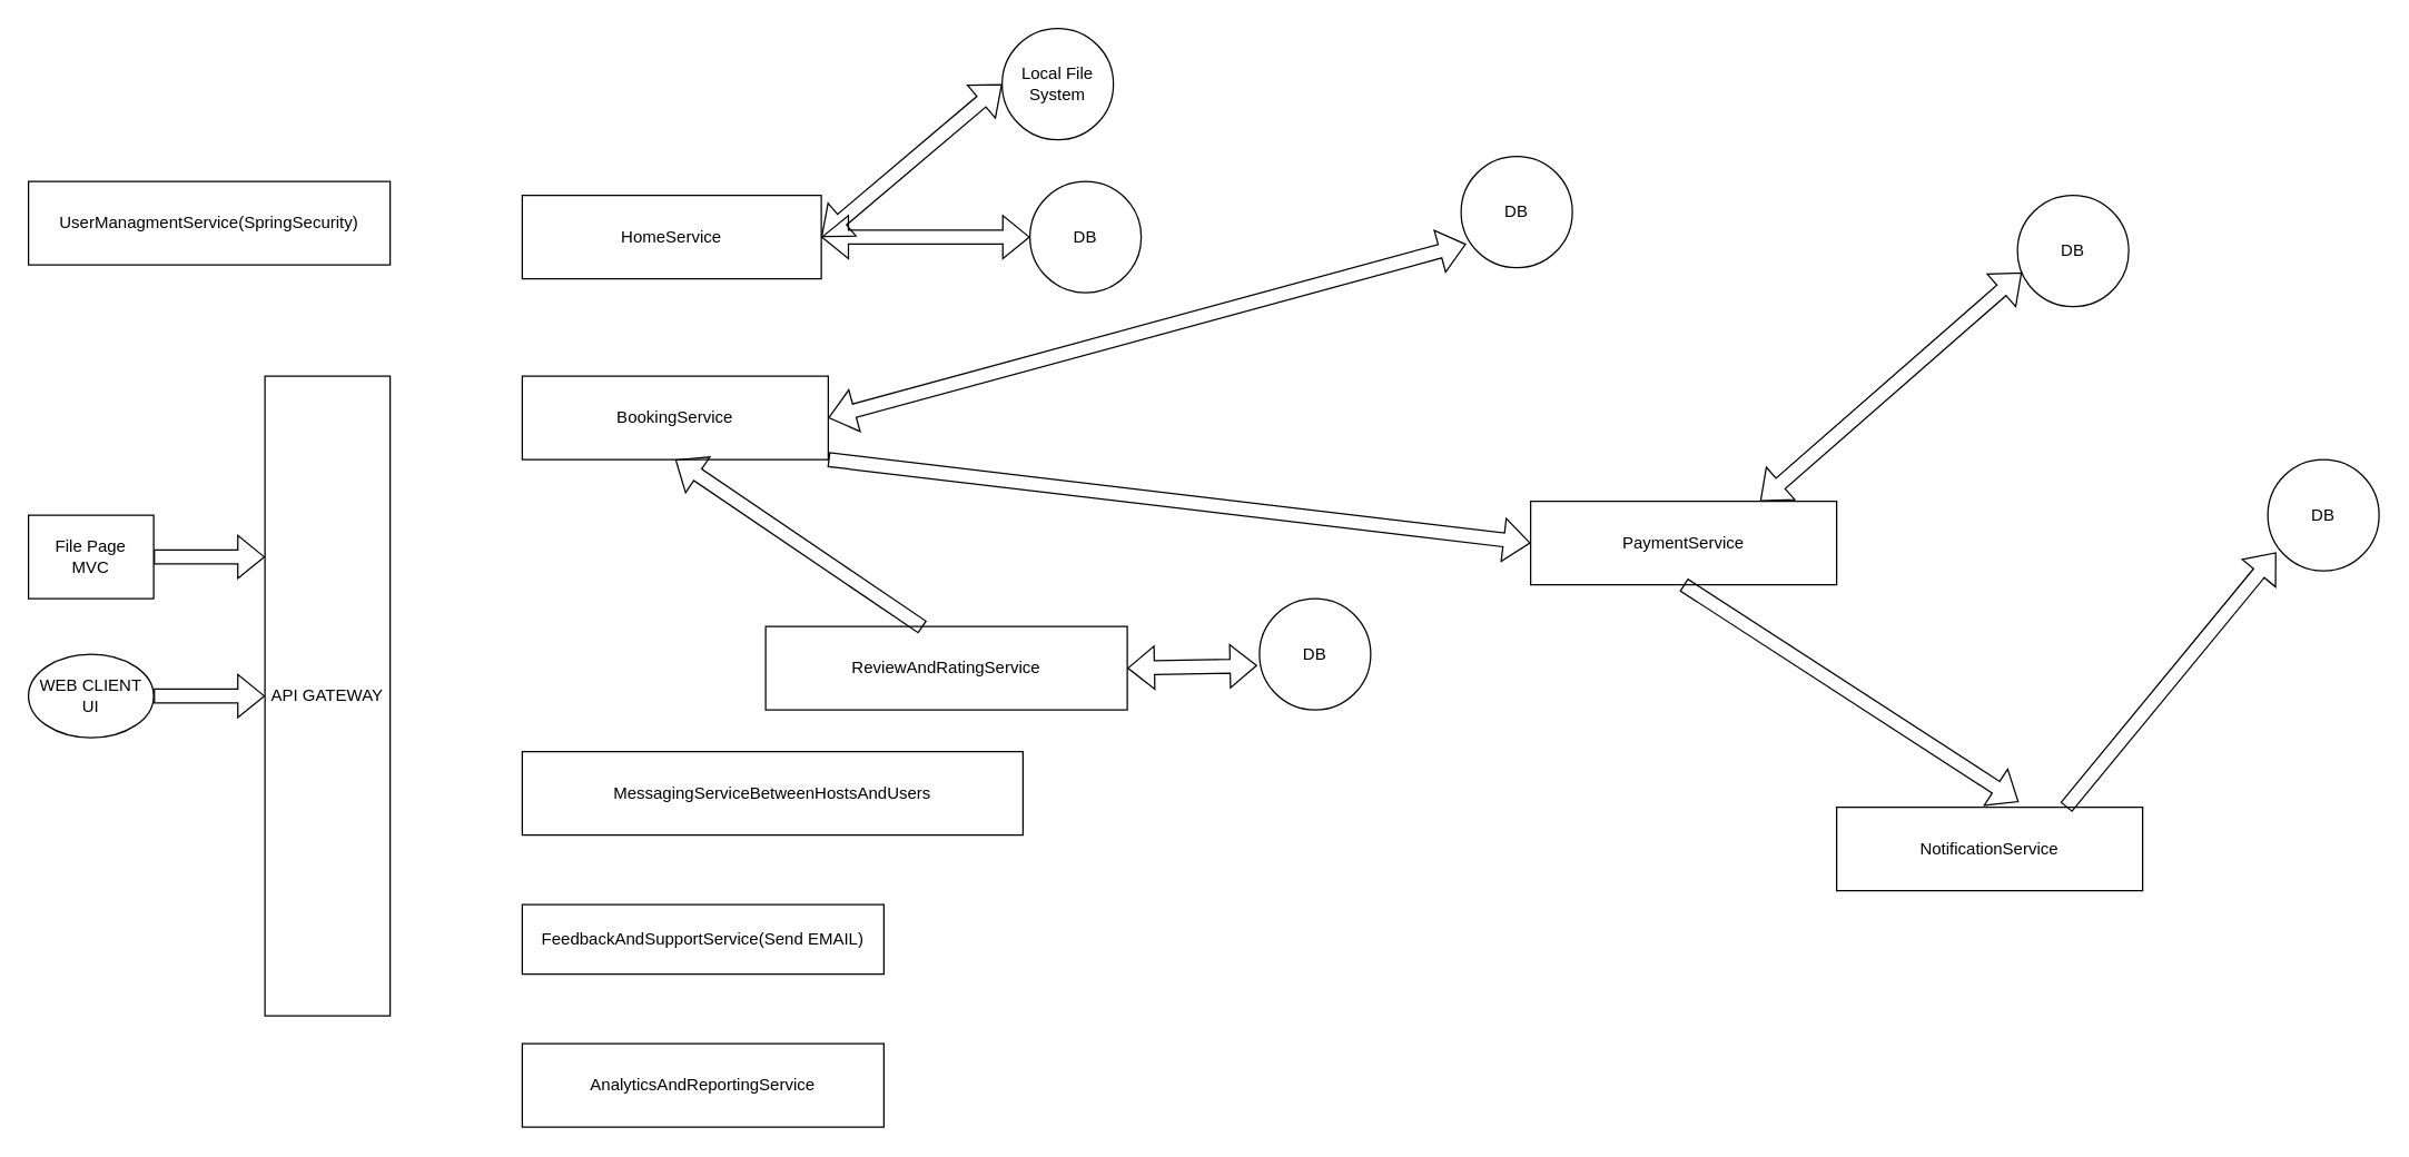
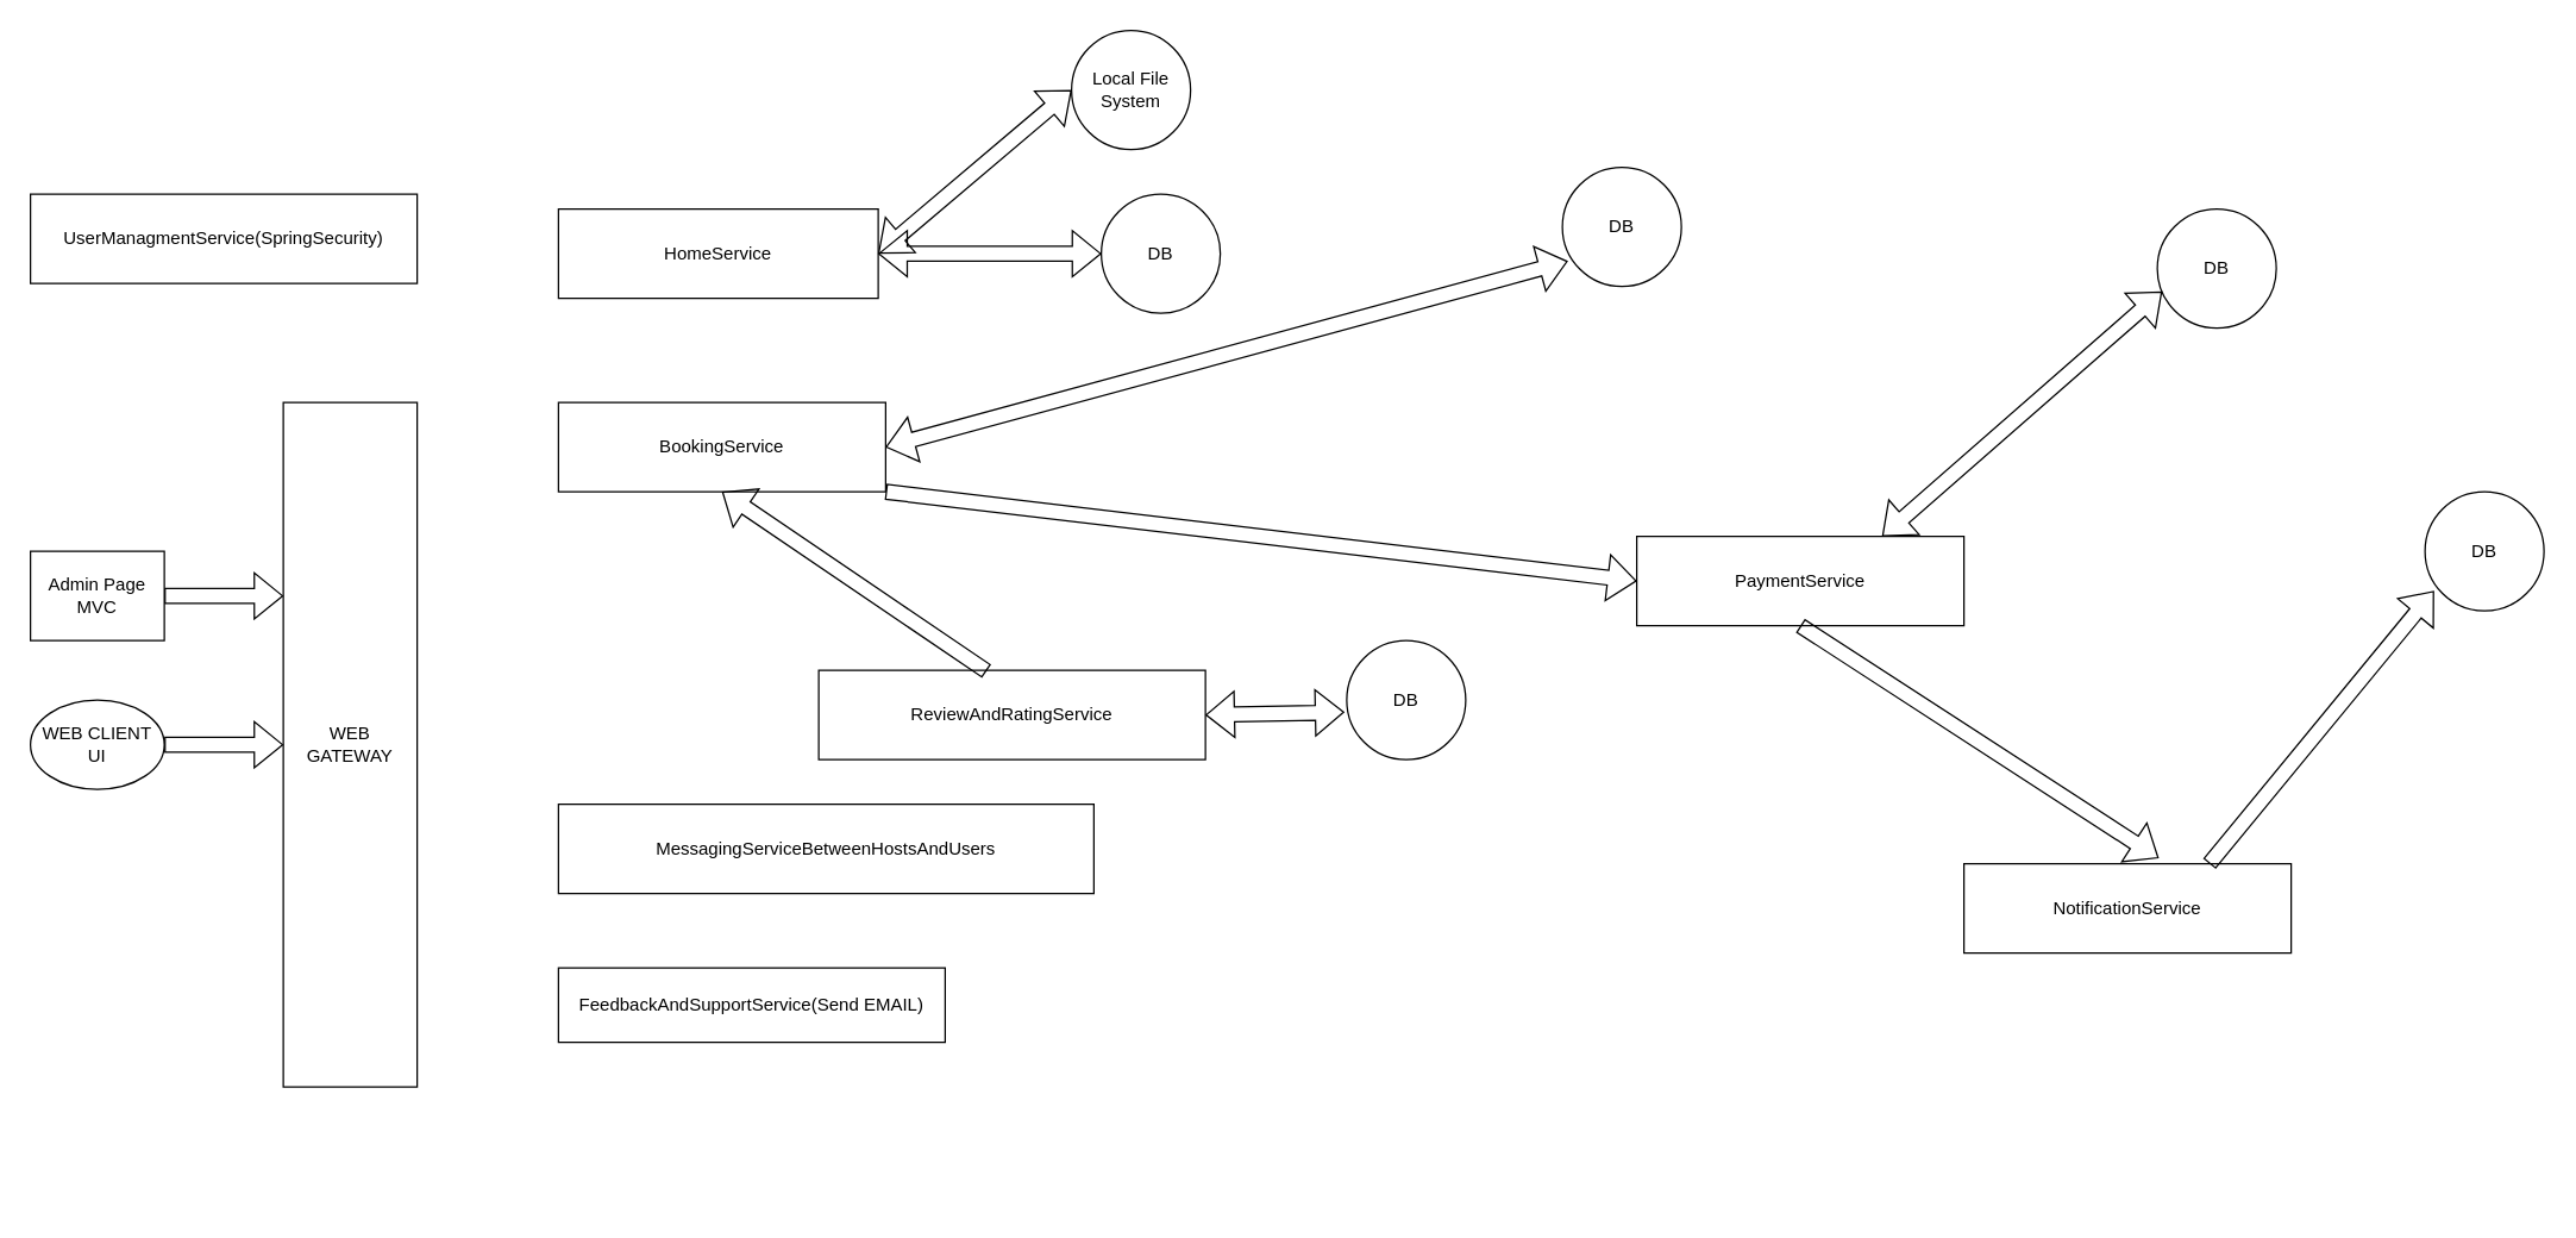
- <mxCell id="13" value="File Page&lt;br&gt;MVC" style="rounded=0;whiteSpace=wrap;html=1;" parent="1" vertex="1"><mxGeometry x="20" y="370" width="90" height="60" as="geometry" /></mxCell>
+ <mxCell id="13" value="Admin Page&lt;br&gt;MVC" style="rounded=0;whiteSpace=wrap;html=1;" parent="1" vertex="1"><mxGeometry x="20" y="370" width="90" height="60" as="geometry" /></mxCell>
- <mxCell id="16" value="API GATEWAY" style="rounded=0;whiteSpace=wrap;html=1;" parent="1" vertex="1"><mxGeometry x="190" y="270" width="90" height="460" as="geometry" /></mxCell>
+ <mxCell id="16" value="WEB GATEWAY" style="rounded=0;whiteSpace=wrap;html=1;" parent="1" vertex="1"><mxGeometry x="190" y="270" width="90" height="460" as="geometry" /></mxCell>
- <mxCell id="29" value="AnalyticsAndReportingService" style="rounded=0;whiteSpace=wrap;html=1;" parent="1" vertex="1"><mxGeometry x="375" y="750" width="260" height="60" as="geometry" /></mxCell>
